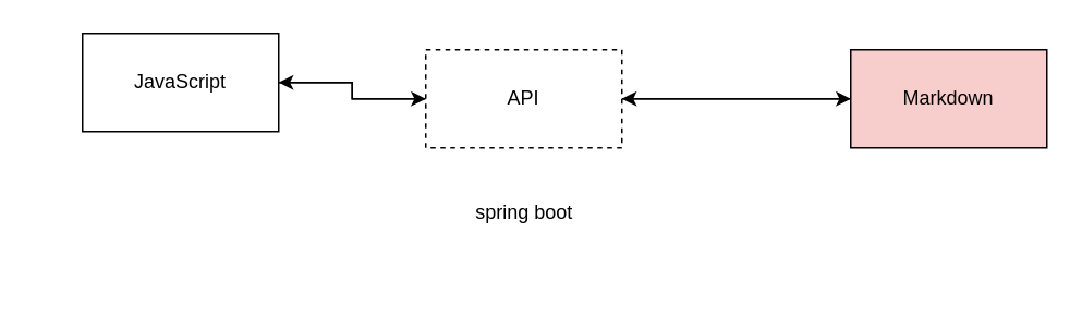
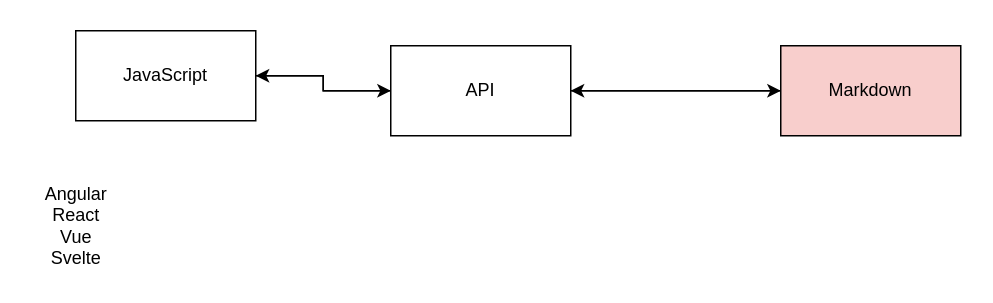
- <mxCell id="6" value="API" style="whiteSpace=wrap;html=1;dashed=1;" vertex="1" parent="1"><mxGeometry x="260" y="30" width="120" height="60" as="geometry" /></mxCell>
+ <mxCell id="6" value="API" style="whiteSpace=wrap;html=1;" vertex="1" parent="1"><mxGeometry x="260" y="30" width="120" height="60" as="geometry" /></mxCell>
- <mxCell id="10" value="spring boot" style="text;html=1;align=center;verticalAlign=middle;resizable=0;points=[];autosize=1;strokeColor=none;" vertex="1" parent="1"><mxGeometry x="285" y="120" width="70" height="20" as="geometry" /></mxCell>
+ <mxCell id="9" value="Angular&lt;br&gt;React&lt;br&gt;Vue&lt;br&gt;Svelte" style="text;html=1;align=center;verticalAlign=middle;resizable=0;points=[];autosize=1;strokeColor=none;" vertex="1" parent="1"><mxGeometry x="20" y="120" width="60" height="60" as="geometry" /></mxCell>
